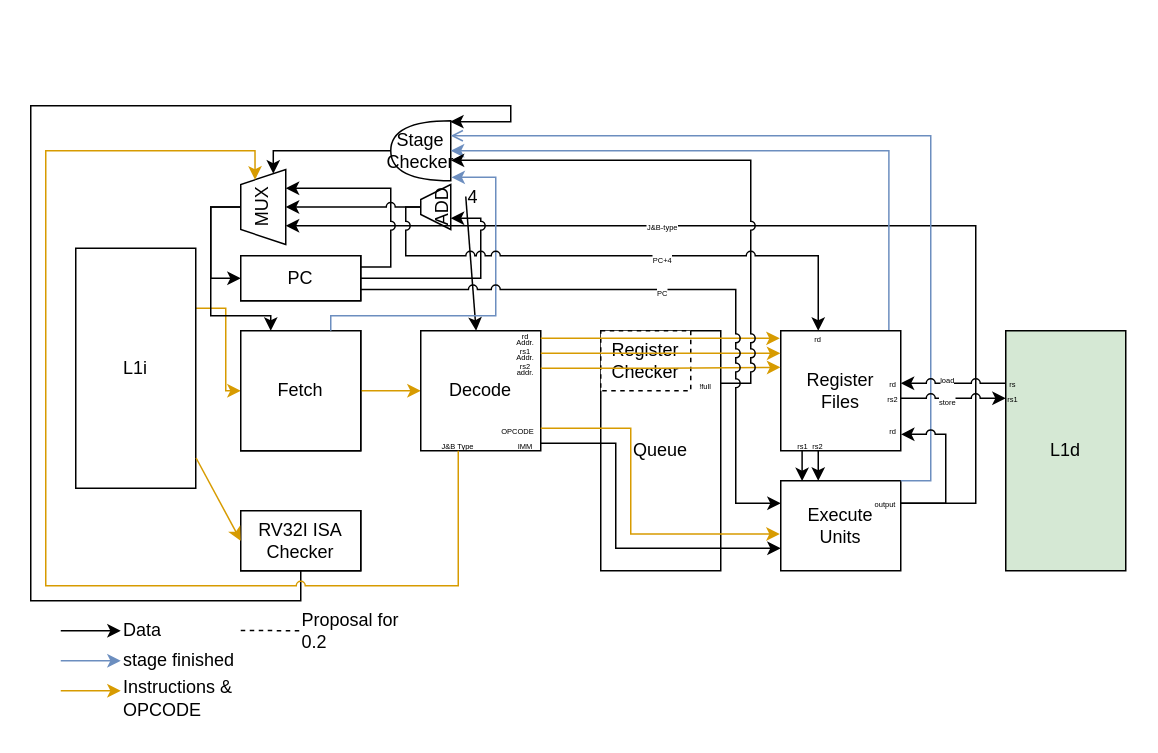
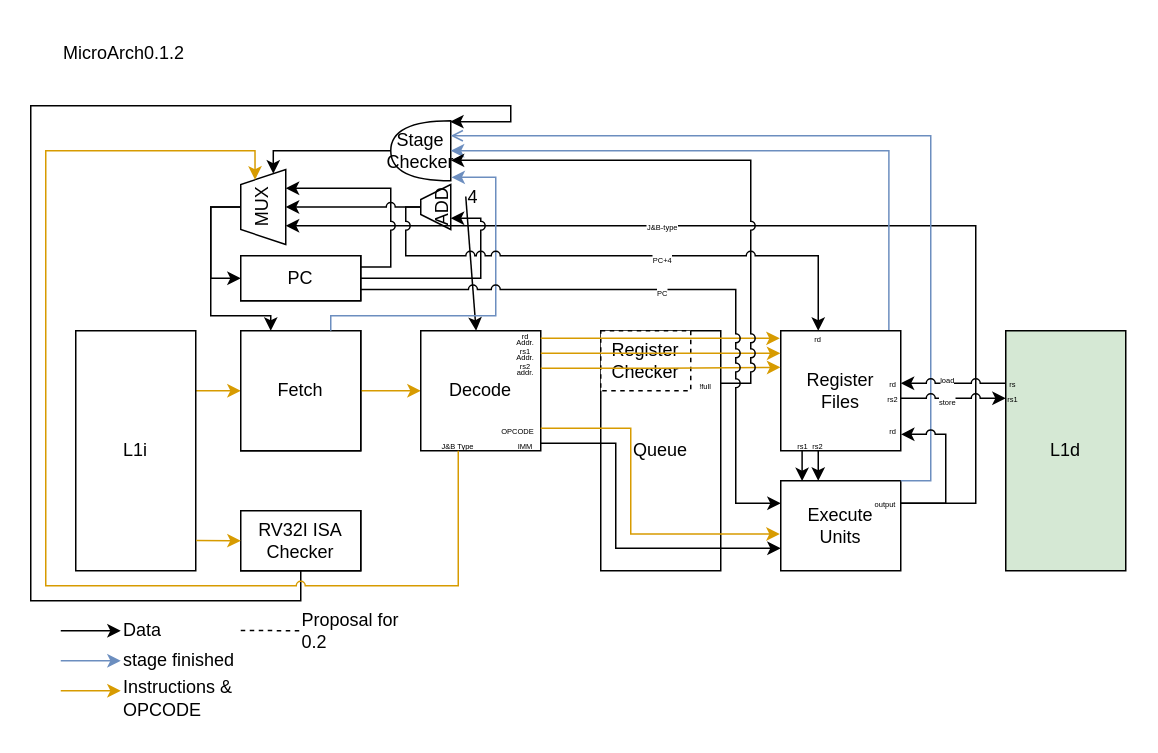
+ <mxCell id="68" value="MicroArch0.1.2" style="text;html=1;strokeColor=none;fillColor=none;align=left;verticalAlign=middle;whiteSpace=wrap;rounded=0;" parent="1" vertex="1"><mxGeometry x="40" width="120" height="30" as="geometry" y="20" /></mxCell>
- <mxCell id="11" value="L1i" style="rounded=0;whiteSpace=wrap;html=1;" parent="1" vertex="1"><mxGeometry x="50" y="165" width="80" height="160" as="geometry" /></mxCell>
+ <mxCell id="11" value="L1i" style="rounded=0;whiteSpace=wrap;html=1;" parent="1" vertex="1"><mxGeometry x="50" y="220" width="80" height="160" as="geometry" /></mxCell>
